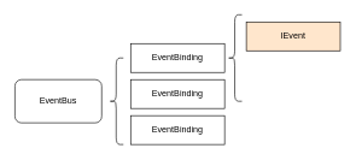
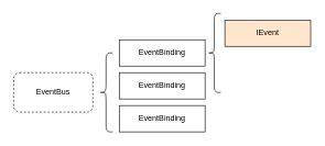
- <mxCell id="2" value="EventBus" style="rounded=1;whiteSpace=wrap;html=1;" parent="1" vertex="1"><mxGeometry x="20" y="110" width="120" height="60" as="geometry" /></mxCell>
+ <mxCell id="2" value="EventBus" style="rounded=1;whiteSpace=wrap;html=1;dashed=1;" parent="1" vertex="1"><mxGeometry x="20" y="110" width="120" height="60" as="geometry" /></mxCell>
